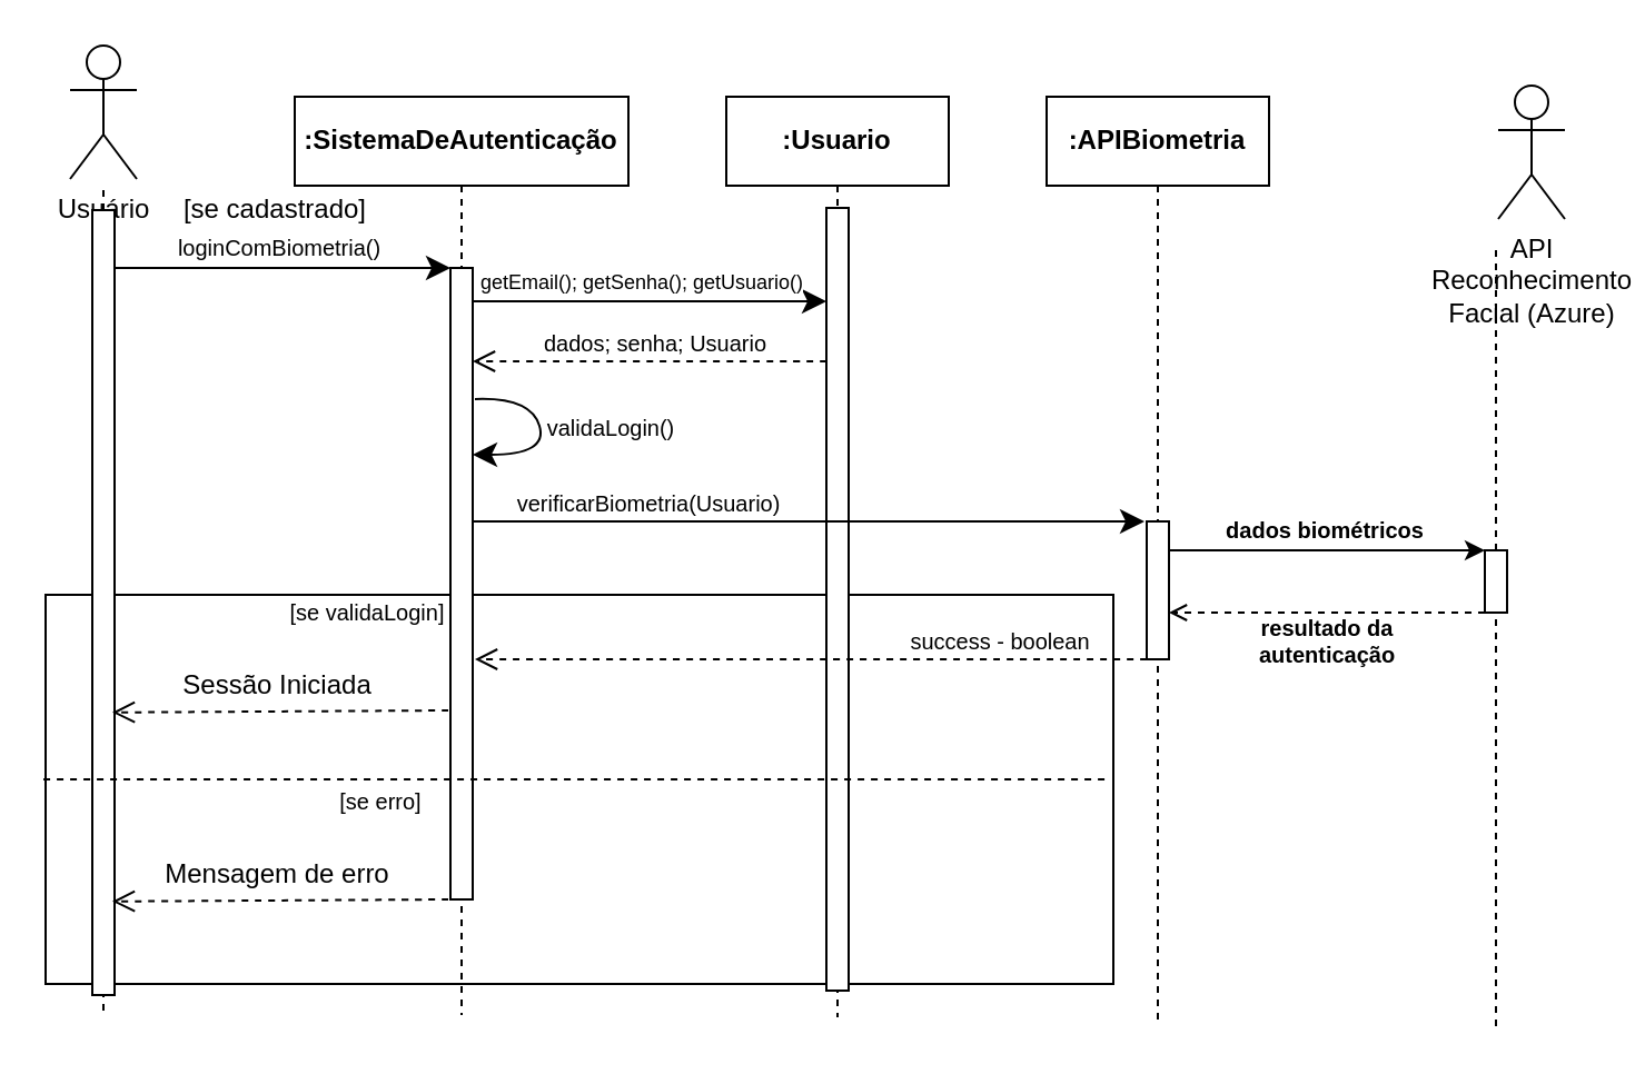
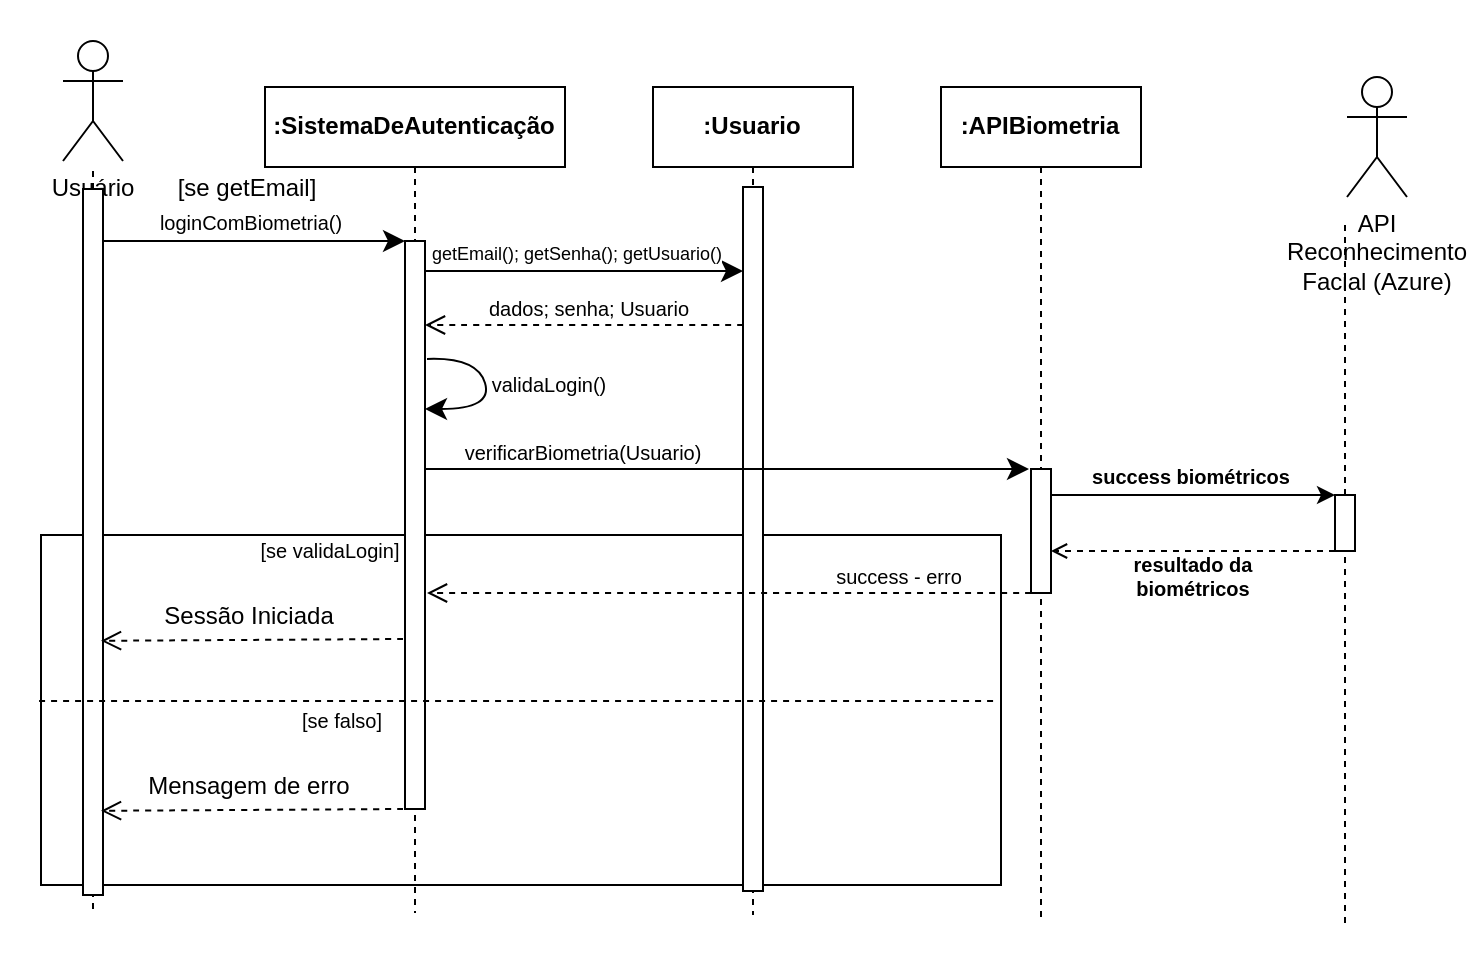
- <mxCell id="39" value="[se cadastrado]" style="text;html=1;align=center;verticalAlign=middle;resizable=0;points=[];autosize=1;strokeColor=none;fillColor=none;" vertex="1" parent="1"><mxGeometry x="73" y="81" width="100" height="26" as="geometry" /></mxCell>
+ <mxCell id="39" value="[se getEmail]" style="text;html=1;align=center;verticalAlign=middle;resizable=0;points=[];autosize=1;strokeColor=none;fillColor=none;" vertex="1" parent="1"><mxGeometry x="73" y="81" width="100" height="26" as="geometry" /></mxCell>
- <mxCell id="30" value="dados biométricos" style="text;html=1;align=center;verticalAlign=middle;resizable=0;points=[];autosize=1;strokeColor=none;fillColor=none;fontSize=10;fontStyle=1" parent="1" vertex="1"><mxGeometry x="545" y="223" width="100" height="30" as="geometry" /></mxCell>
+ <mxCell id="30" value="success biométricos" style="text;html=1;align=center;verticalAlign=middle;resizable=0;points=[];autosize=1;strokeColor=none;fillColor=none;fontSize=10;fontStyle=1" parent="1" vertex="1"><mxGeometry x="545" y="223" width="100" height="30" as="geometry" /></mxCell>
- <mxCell id="23" value="success - boolean" style="edgeLabel;html=1;align=center;verticalAlign=middle;resizable=0;points=[];fontSize=10;fontFamily=Helvetica;fontColor=default;autosize=1;fillColor=none;gradientColor=none;" parent="1" vertex="1" connectable="0"><mxGeometry x="399.003" y="276" width="99" height="24" as="geometry" /></mxCell>
+ <mxCell id="23" value="success - erro" style="edgeLabel;html=1;align=center;verticalAlign=middle;resizable=0;points=[];fontSize=10;fontFamily=Helvetica;fontColor=default;autosize=1;fillColor=none;gradientColor=none;" parent="1" vertex="1" connectable="0"><mxGeometry x="399.003" y="276" width="99" height="24" as="geometry" /></mxCell>
- <mxCell id="31" value="resultado da&lt;div style=&quot;font-size: 10px;&quot;&gt;autenticação&lt;/div&gt;" style="text;html=1;align=center;verticalAlign=middle;resizable=0;points=[];autosize=1;strokeColor=none;fillColor=none;fontSize=10;fontStyle=1" parent="1" vertex="1"><mxGeometry x="556" y="268" width="80" height="40" as="geometry" /></mxCell>
+ <mxCell id="31" value="resultado da&lt;div style=&quot;font-size: 10px;&quot;&gt;biométricos&lt;/div&gt;" style="text;html=1;align=center;verticalAlign=middle;resizable=0;points=[];autosize=1;strokeColor=none;fillColor=none;fontSize=10;fontStyle=1" parent="1" vertex="1"><mxGeometry x="556" y="268" width="80" height="40" as="geometry" /></mxCell>
- <mxCell id="38" value="[se erro]" style="text;html=1;align=center;verticalAlign=middle;whiteSpace=wrap;rounded=0;fontSize=10;" parent="1" vertex="1"><mxGeometry x="135" y="345" width="72" height="30" as="geometry" /></mxCell>
+ <mxCell id="38" value="[se falso]" style="text;html=1;align=center;verticalAlign=middle;whiteSpace=wrap;rounded=0;fontSize=10;" parent="1" vertex="1"><mxGeometry x="135" y="345" width="72" height="30" as="geometry" /></mxCell>
